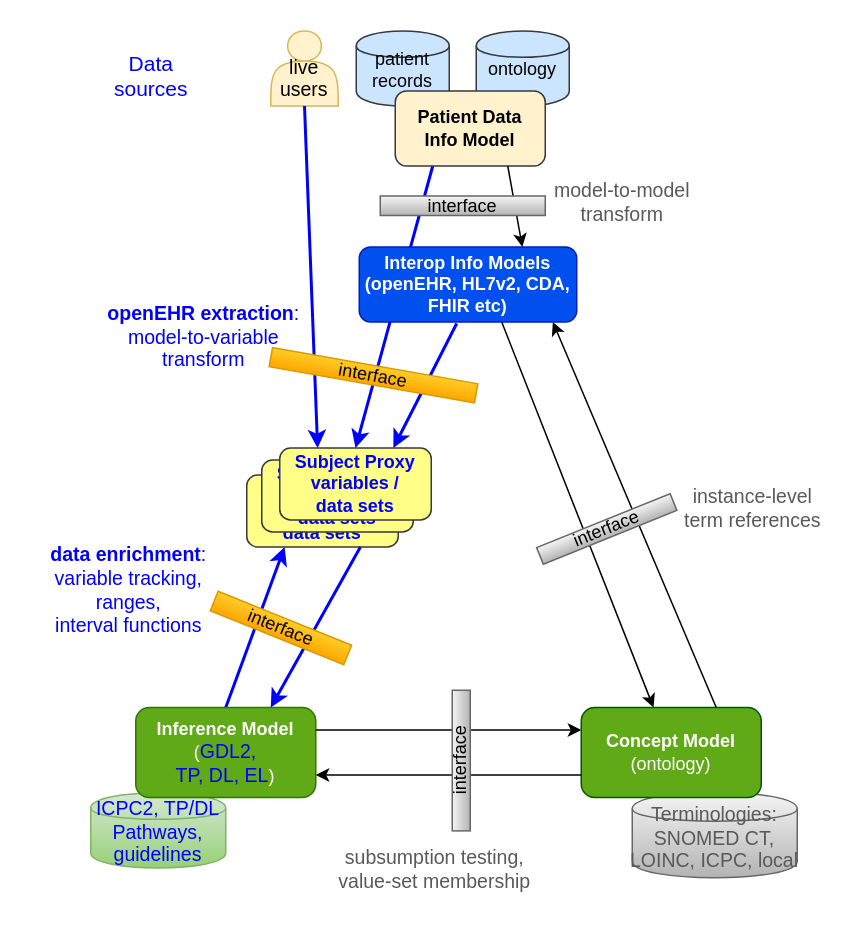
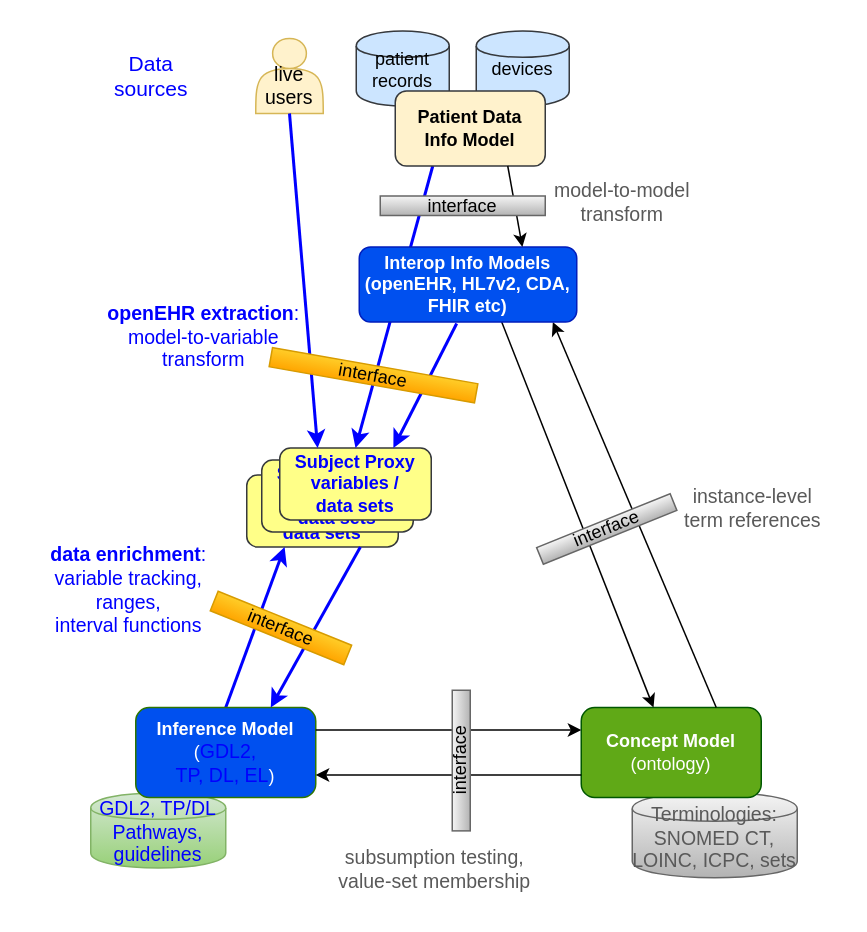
- <mxCell id="22" value="live&lt;br&gt;users" style="shape=actor;whiteSpace=wrap;html=1;fontSize=13;verticalAlign=bottom;fillColor=#fff2cc;strokeColor=#d6b656;" vertex="1" parent="1"><mxGeometry x="180" y="20" width="45" height="50" as="geometry" /></mxCell>
+ <mxCell id="22" value="live&lt;br&gt;users" style="shape=actor;whiteSpace=wrap;html=1;fontSize=13;verticalAlign=bottom;fillColor=#fff2cc;strokeColor=#d6b656;" vertex="1" parent="1"><mxGeometry x="170" y="25" width="45" height="50" as="geometry" /></mxCell>
- <mxCell id="20" value="ontology" style="shape=cylinder;whiteSpace=wrap;html=1;boundedLbl=1;backgroundOutline=1;spacingBottom=13;fillColor=#cce5ff;strokeColor=#36393d;" vertex="1" parent="1"><mxGeometry x="317" y="20" width="62" height="50" as="geometry" /></mxCell>
+ <mxCell id="20" value="devices" style="shape=cylinder;whiteSpace=wrap;html=1;boundedLbl=1;backgroundOutline=1;spacingBottom=13;fillColor=#cce5ff;strokeColor=#36393d;" vertex="1" parent="1"><mxGeometry x="317" y="20" width="62" height="50" as="geometry" /></mxCell>
- <mxCell id="9" value="&lt;b&gt;Inference Model&lt;/b&gt; (&lt;font color=&quot;#0000ff&quot;&gt;&lt;span style=&quot;font-size: 13px ; white-space: nowrap&quot;&gt;GDL2,&lt;/span&gt;&lt;br style=&quot;font-size: 13px ; white-space: nowrap&quot;&gt;&lt;span style=&quot;font-size: 13px ; white-space: nowrap&quot;&gt;TP, DL, EL&lt;/span&gt;&lt;/font&gt;)" style="rounded=1;whiteSpace=wrap;html=1;fillColor=#60a917;strokeColor=#2D7600;fontColor=#ffffff;" parent="1" vertex="1"><mxGeometry x="90" y="471" width="120" height="60" as="geometry" /></mxCell>
+ <mxCell id="9" value="&lt;b&gt;Inference Model&lt;/b&gt; (&lt;font color=&quot;#0000ff&quot;&gt;&lt;span style=&quot;font-size: 13px ; white-space: nowrap&quot;&gt;GDL2,&lt;/span&gt;&lt;br style=&quot;font-size: 13px ; white-space: nowrap&quot;&gt;&lt;span style=&quot;font-size: 13px ; white-space: nowrap&quot;&gt;TP, DL, EL&lt;/span&gt;&lt;/font&gt;)" style="rounded=1;whiteSpace=wrap;html=1;fillColor=#0050ef;strokeColor=#2D7600;fontColor=#ffffff;" parent="1" vertex="1"><mxGeometry x="90" y="471" width="120" height="60" as="geometry" /></mxCell>
- <mxCell id="4" value="&lt;span style=&quot;font-size: 13px; white-space: nowrap;&quot;&gt;ICPC2, TP/DL&lt;/span&gt;&lt;br style=&quot;font-size: 13px; white-space: nowrap;&quot;&gt;&lt;span style=&quot;font-size: 13px; white-space: nowrap;&quot;&gt;Pathways,&lt;/span&gt;&lt;br style=&quot;font-size: 13px; white-space: nowrap;&quot;&gt;&lt;span style=&quot;font-size: 13px; white-space: nowrap;&quot;&gt;guidelines&lt;/span&gt;" style="shape=cylinder;whiteSpace=wrap;html=1;boundedLbl=1;backgroundOutline=1;spacingBottom=13;fillColor=#d5e8d4;strokeColor=#82b366;gradientColor=#97d077;fontColor=#0000FF;" parent="1" vertex="1"><mxGeometry x="60" y="528" width="90" height="50" as="geometry" /></mxCell>
+ <mxCell id="4" value="&lt;span style=&quot;font-size: 13px; white-space: nowrap;&quot;&gt;GDL2, TP/DL&lt;/span&gt;&lt;br style=&quot;font-size: 13px; white-space: nowrap;&quot;&gt;&lt;span style=&quot;font-size: 13px; white-space: nowrap;&quot;&gt;Pathways,&lt;/span&gt;&lt;br style=&quot;font-size: 13px; white-space: nowrap;&quot;&gt;&lt;span style=&quot;font-size: 13px; white-space: nowrap;&quot;&gt;guidelines&lt;/span&gt;" style="shape=cylinder;whiteSpace=wrap;html=1;boundedLbl=1;backgroundOutline=1;spacingBottom=13;fillColor=#d5e8d4;strokeColor=#82b366;gradientColor=#97d077;fontColor=#0000FF;" parent="1" vertex="1"><mxGeometry x="60" y="528" width="90" height="50" as="geometry" /></mxCell>
- <mxCell id="5" value="&lt;span style=&quot;color: rgb(89 , 89 , 89) ; font-size: 13px ; white-space: nowrap&quot;&gt;Terminologies:&lt;/span&gt;&lt;br style=&quot;color: rgb(89 , 89 , 89) ; font-size: 13px ; white-space: nowrap&quot;&gt;&lt;span style=&quot;color: rgb(89 , 89 , 89) ; font-size: 13px ; white-space: nowrap&quot;&gt;SNOMED CT,&lt;/span&gt;&lt;br style=&quot;color: rgb(89 , 89 , 89) ; font-size: 13px ; white-space: nowrap&quot;&gt;&lt;span style=&quot;color: rgb(89 , 89 , 89) ; font-size: 13px ; white-space: nowrap&quot;&gt;LOINC,&amp;nbsp;&lt;/span&gt;&lt;span style=&quot;color: rgb(89 , 89 , 89) ; font-size: 13px ; white-space: nowrap&quot;&gt;ICPC, local&lt;/span&gt;" style="shape=cylinder;whiteSpace=wrap;html=1;boundedLbl=1;backgroundOutline=1;spacingBottom=13;fillColor=#f5f5f5;strokeColor=#666666;gradientColor=#b3b3b3;" parent="1" vertex="1"><mxGeometry x="421" y="527.5" width="110" height="57" as="geometry" /></mxCell>
+ <mxCell id="5" value="&lt;span style=&quot;color: rgb(89 , 89 , 89) ; font-size: 13px ; white-space: nowrap&quot;&gt;Terminologies:&lt;/span&gt;&lt;br style=&quot;color: rgb(89 , 89 , 89) ; font-size: 13px ; white-space: nowrap&quot;&gt;&lt;span style=&quot;color: rgb(89 , 89 , 89) ; font-size: 13px ; white-space: nowrap&quot;&gt;SNOMED CT,&lt;/span&gt;&lt;br style=&quot;color: rgb(89 , 89 , 89) ; font-size: 13px ; white-space: nowrap&quot;&gt;&lt;span style=&quot;color: rgb(89 , 89 , 89) ; font-size: 13px ; white-space: nowrap&quot;&gt;LOINC,&amp;nbsp;&lt;/span&gt;&lt;span style=&quot;color: rgb(89 , 89 , 89) ; font-size: 13px ; white-space: nowrap&quot;&gt;ICPC, sets&lt;/span&gt;" style="shape=cylinder;whiteSpace=wrap;html=1;boundedLbl=1;backgroundOutline=1;spacingBottom=13;fillColor=#f5f5f5;strokeColor=#666666;gradientColor=#b3b3b3;" parent="1" vertex="1"><mxGeometry x="421" y="527.5" width="110" height="57" as="geometry" /></mxCell>
